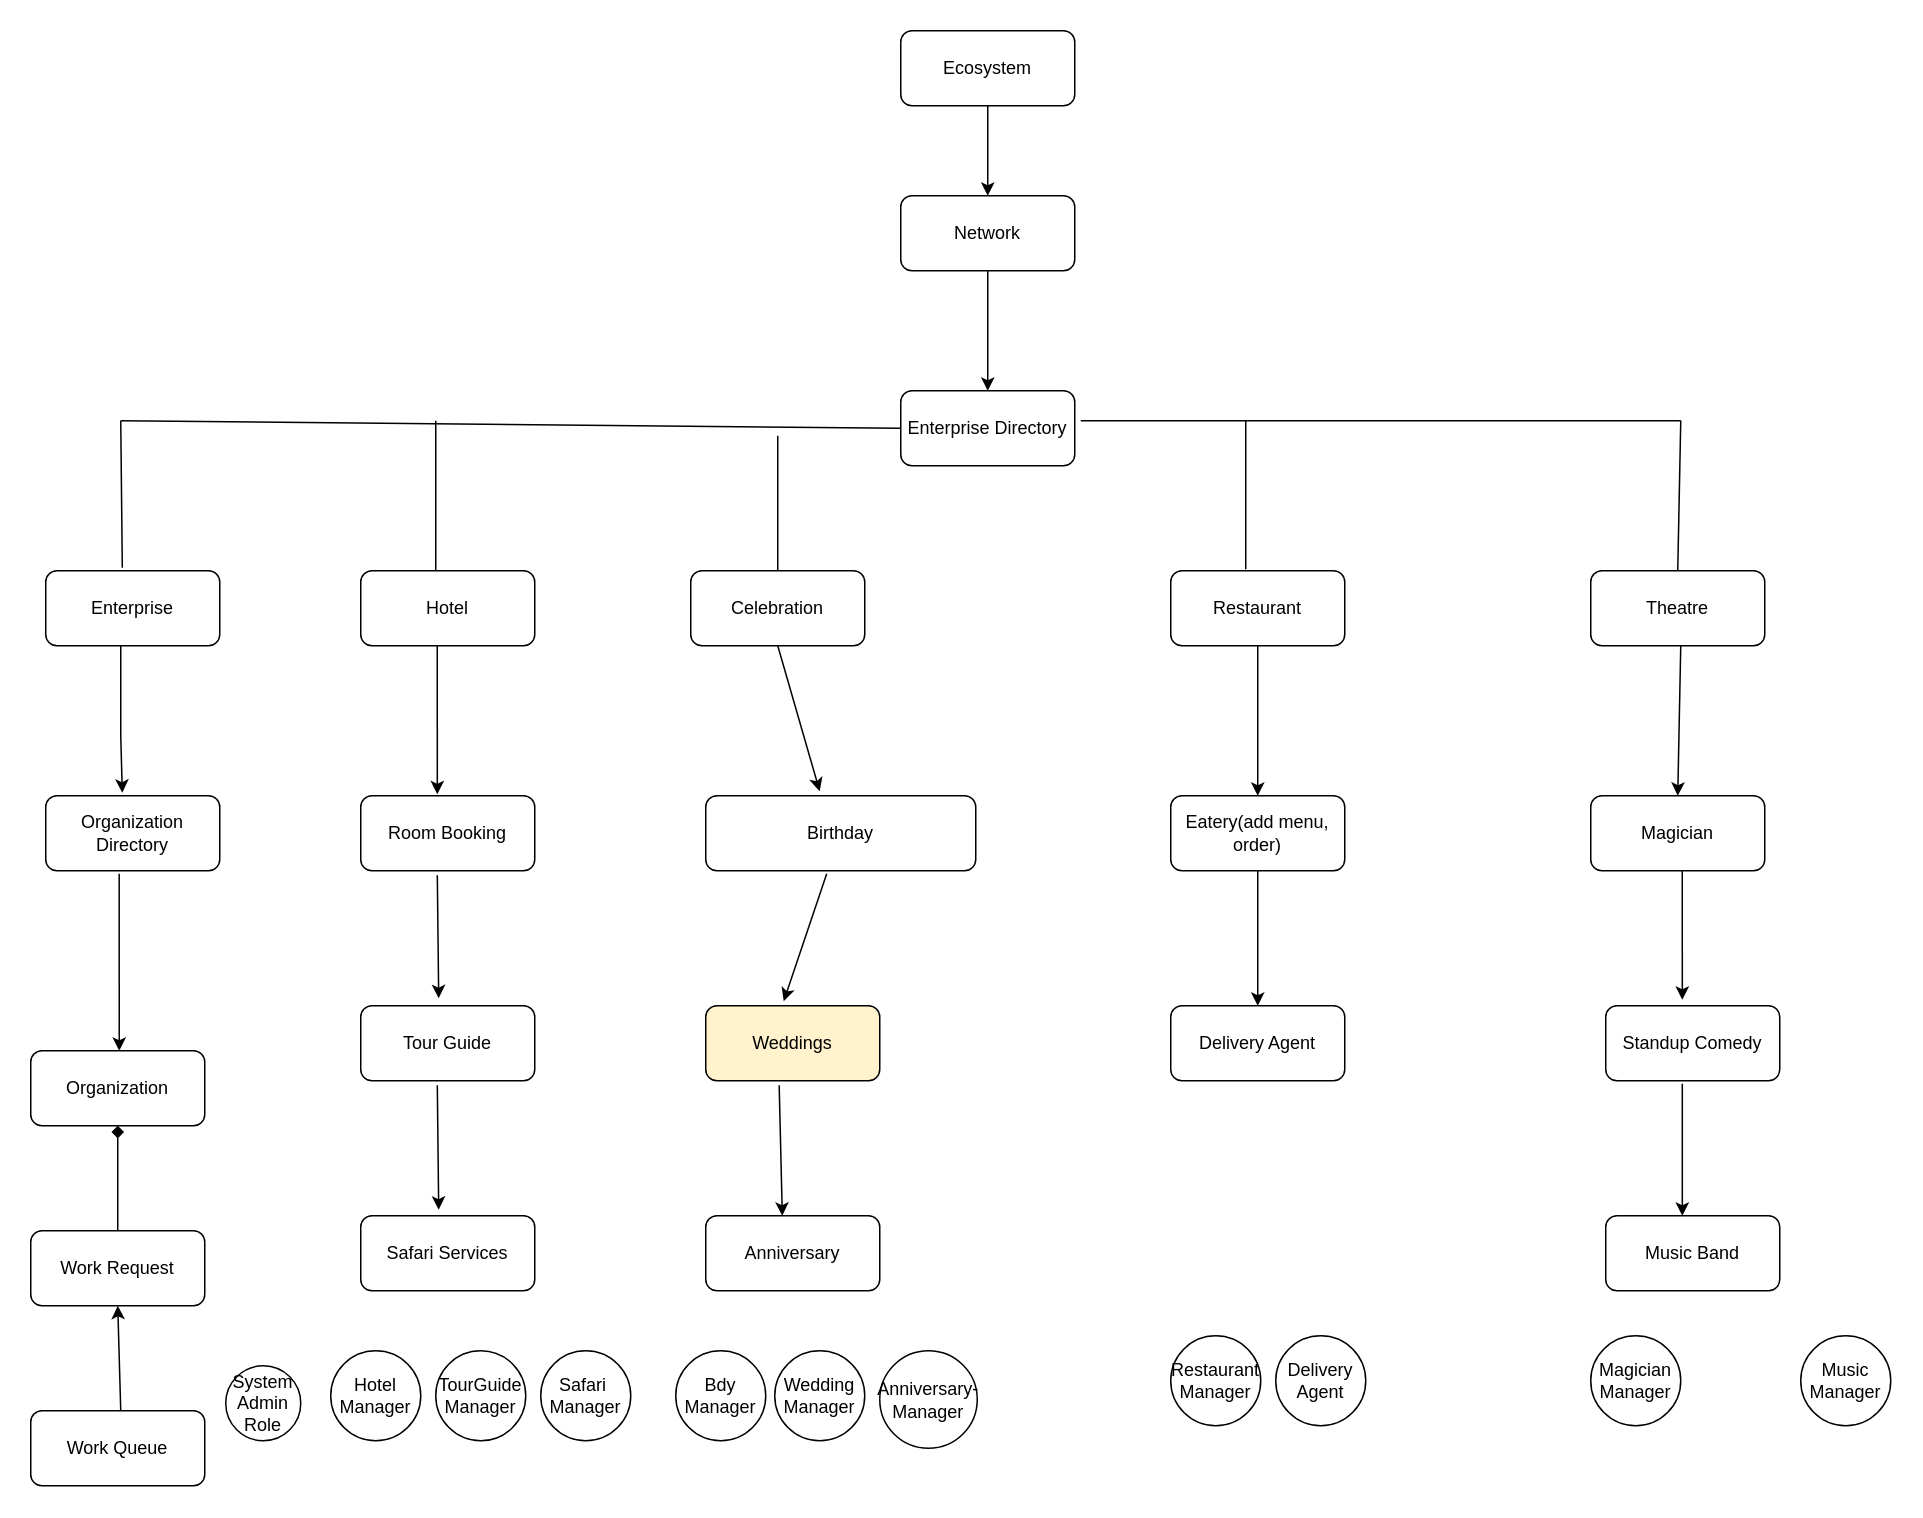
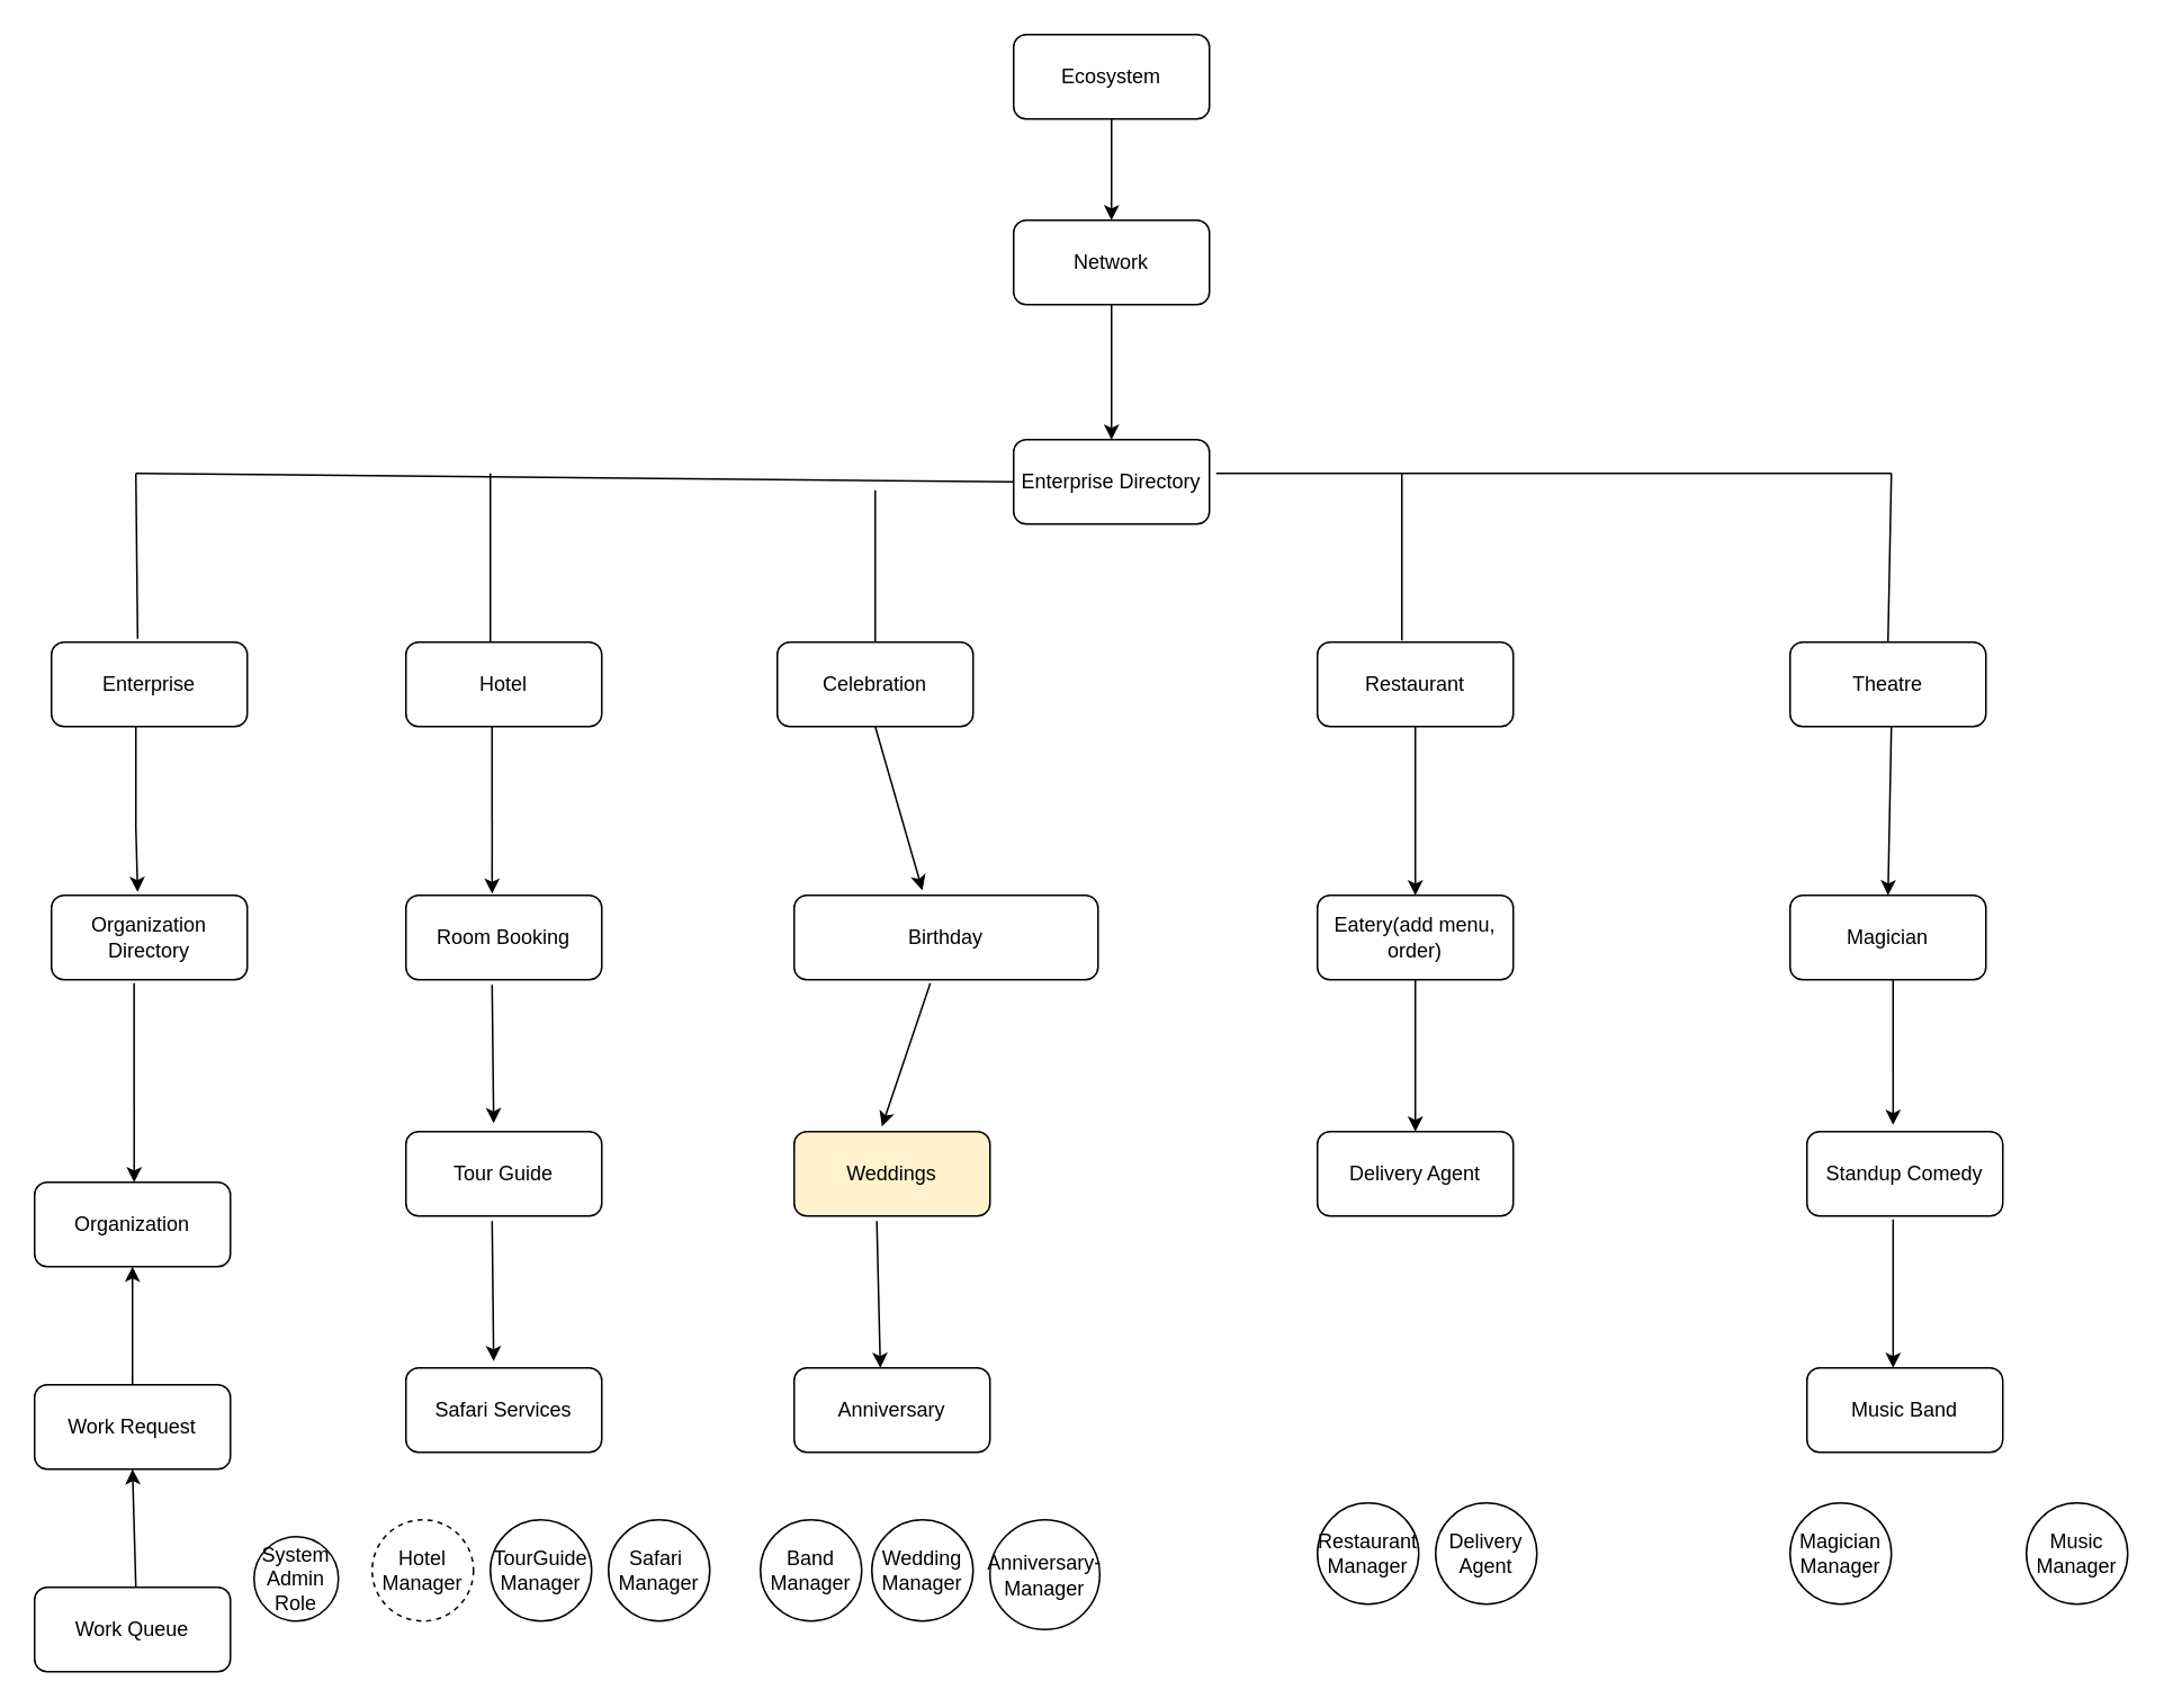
- <mxCell id="48" value="" style="endArrow=diamond;html=1;rounded=0;exitX=0.5;exitY=0;exitDx=0;exitDy=0;entryX=0.5;entryY=1;entryDx=0;entryDy=0;" edge="1" parent="1" source="46" target="5"><mxGeometry width="50" height="50" relative="1" as="geometry"><mxPoint x="70" y="820" as="sourcePoint" /><mxPoint x="120" y="770" as="targetPoint" /></mxGeometry></mxCell>
+ <mxCell id="48" value="" style="endArrow=classic;html=1;rounded=0;exitX=0.5;exitY=0;exitDx=0;exitDy=0;entryX=0.5;entryY=1;entryDx=0;entryDy=0;" edge="1" parent="1" source="46" target="5"><mxGeometry width="50" height="50" relative="1" as="geometry"><mxPoint x="70" y="820" as="sourcePoint" /><mxPoint x="120" y="770" as="targetPoint" /></mxGeometry></mxCell>
- <mxCell id="50" value="Hotel&lt;br&gt;Manager" style="ellipse;whiteSpace=wrap;html=1;aspect=fixed;" vertex="1" parent="1"><mxGeometry x="220" y="900" width="60" height="60" as="geometry" /></mxCell>
+ <mxCell id="50" value="Hotel&lt;br&gt;Manager" style="ellipse;whiteSpace=wrap;html=1;aspect=fixed;dashed=1;" vertex="1" parent="1"><mxGeometry x="220" y="900" width="60" height="60" as="geometry" /></mxCell>
- <mxCell id="55" value="Bdy&lt;br&gt;Manager" style="ellipse;whiteSpace=wrap;html=1;aspect=fixed;" vertex="1" parent="1"><mxGeometry x="450" y="900" width="60" height="60" as="geometry" /></mxCell>
+ <mxCell id="55" value="Band&lt;br&gt;Manager" style="ellipse;whiteSpace=wrap;html=1;aspect=fixed;" vertex="1" parent="1"><mxGeometry x="450" y="900" width="60" height="60" as="geometry" /></mxCell>
